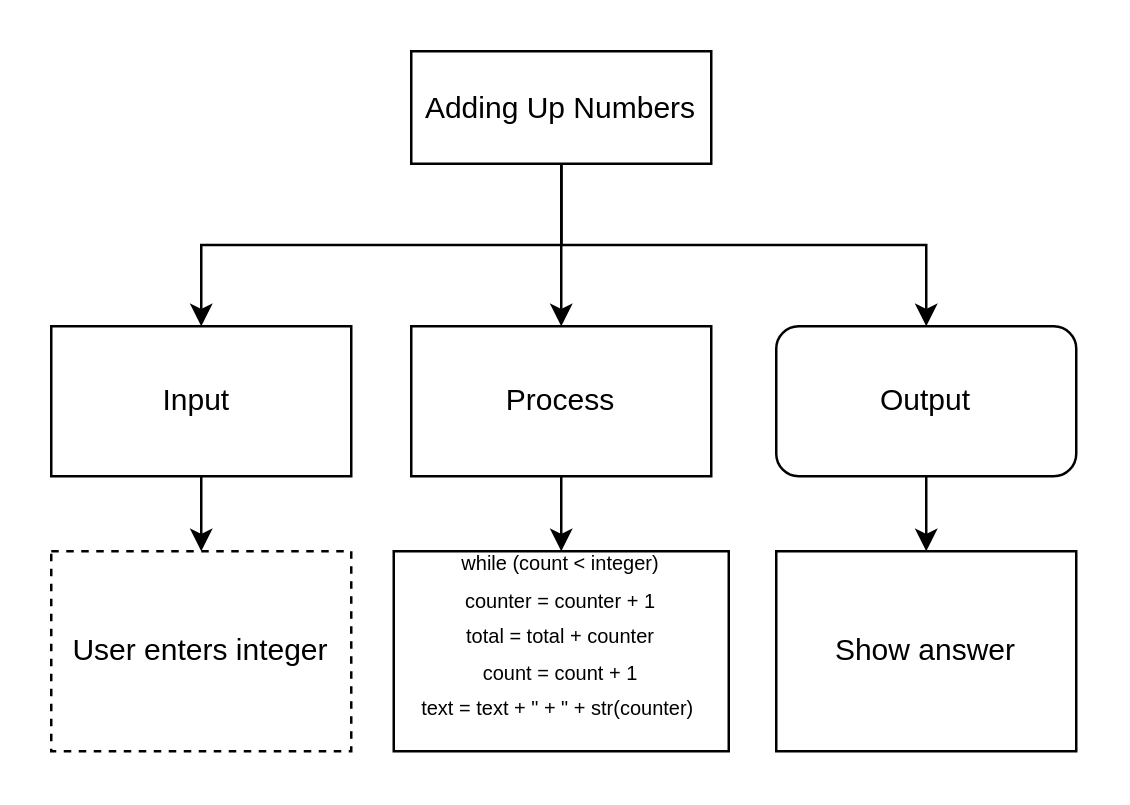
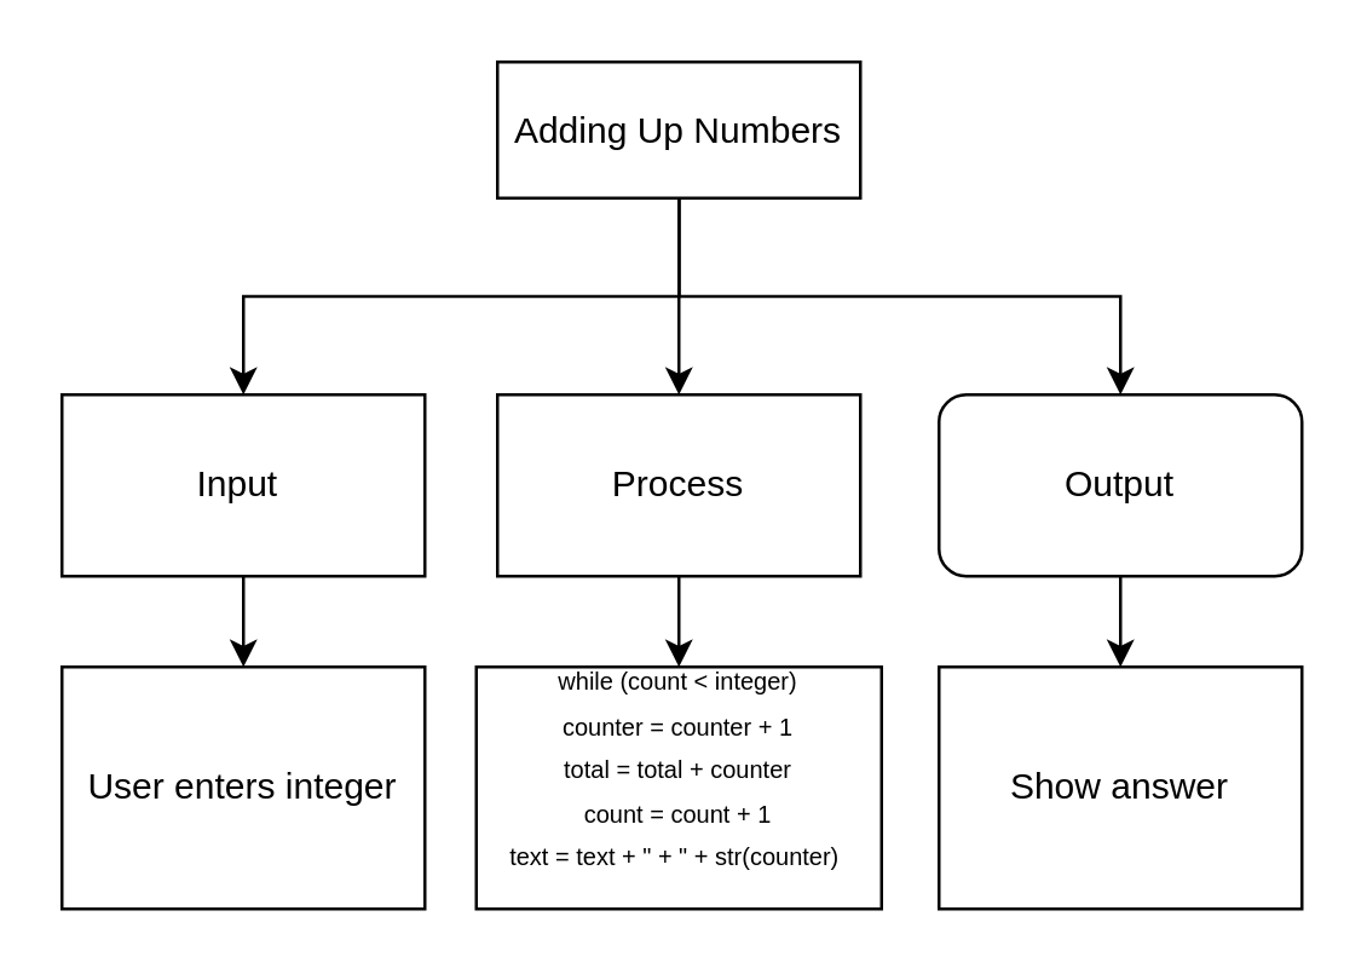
- <mxCell id="12" value="User enters integer" style="rounded=0;whiteSpace=wrap;html=1;dashed=1;" vertex="1" parent="1"><mxGeometry x="20" y="220" width="120" height="80" as="geometry" /></mxCell>
+ <mxCell id="12" value="User enters integer" style="rounded=0;whiteSpace=wrap;html=1;" vertex="1" parent="1"><mxGeometry x="20" y="220" width="120" height="80" as="geometry" /></mxCell>
